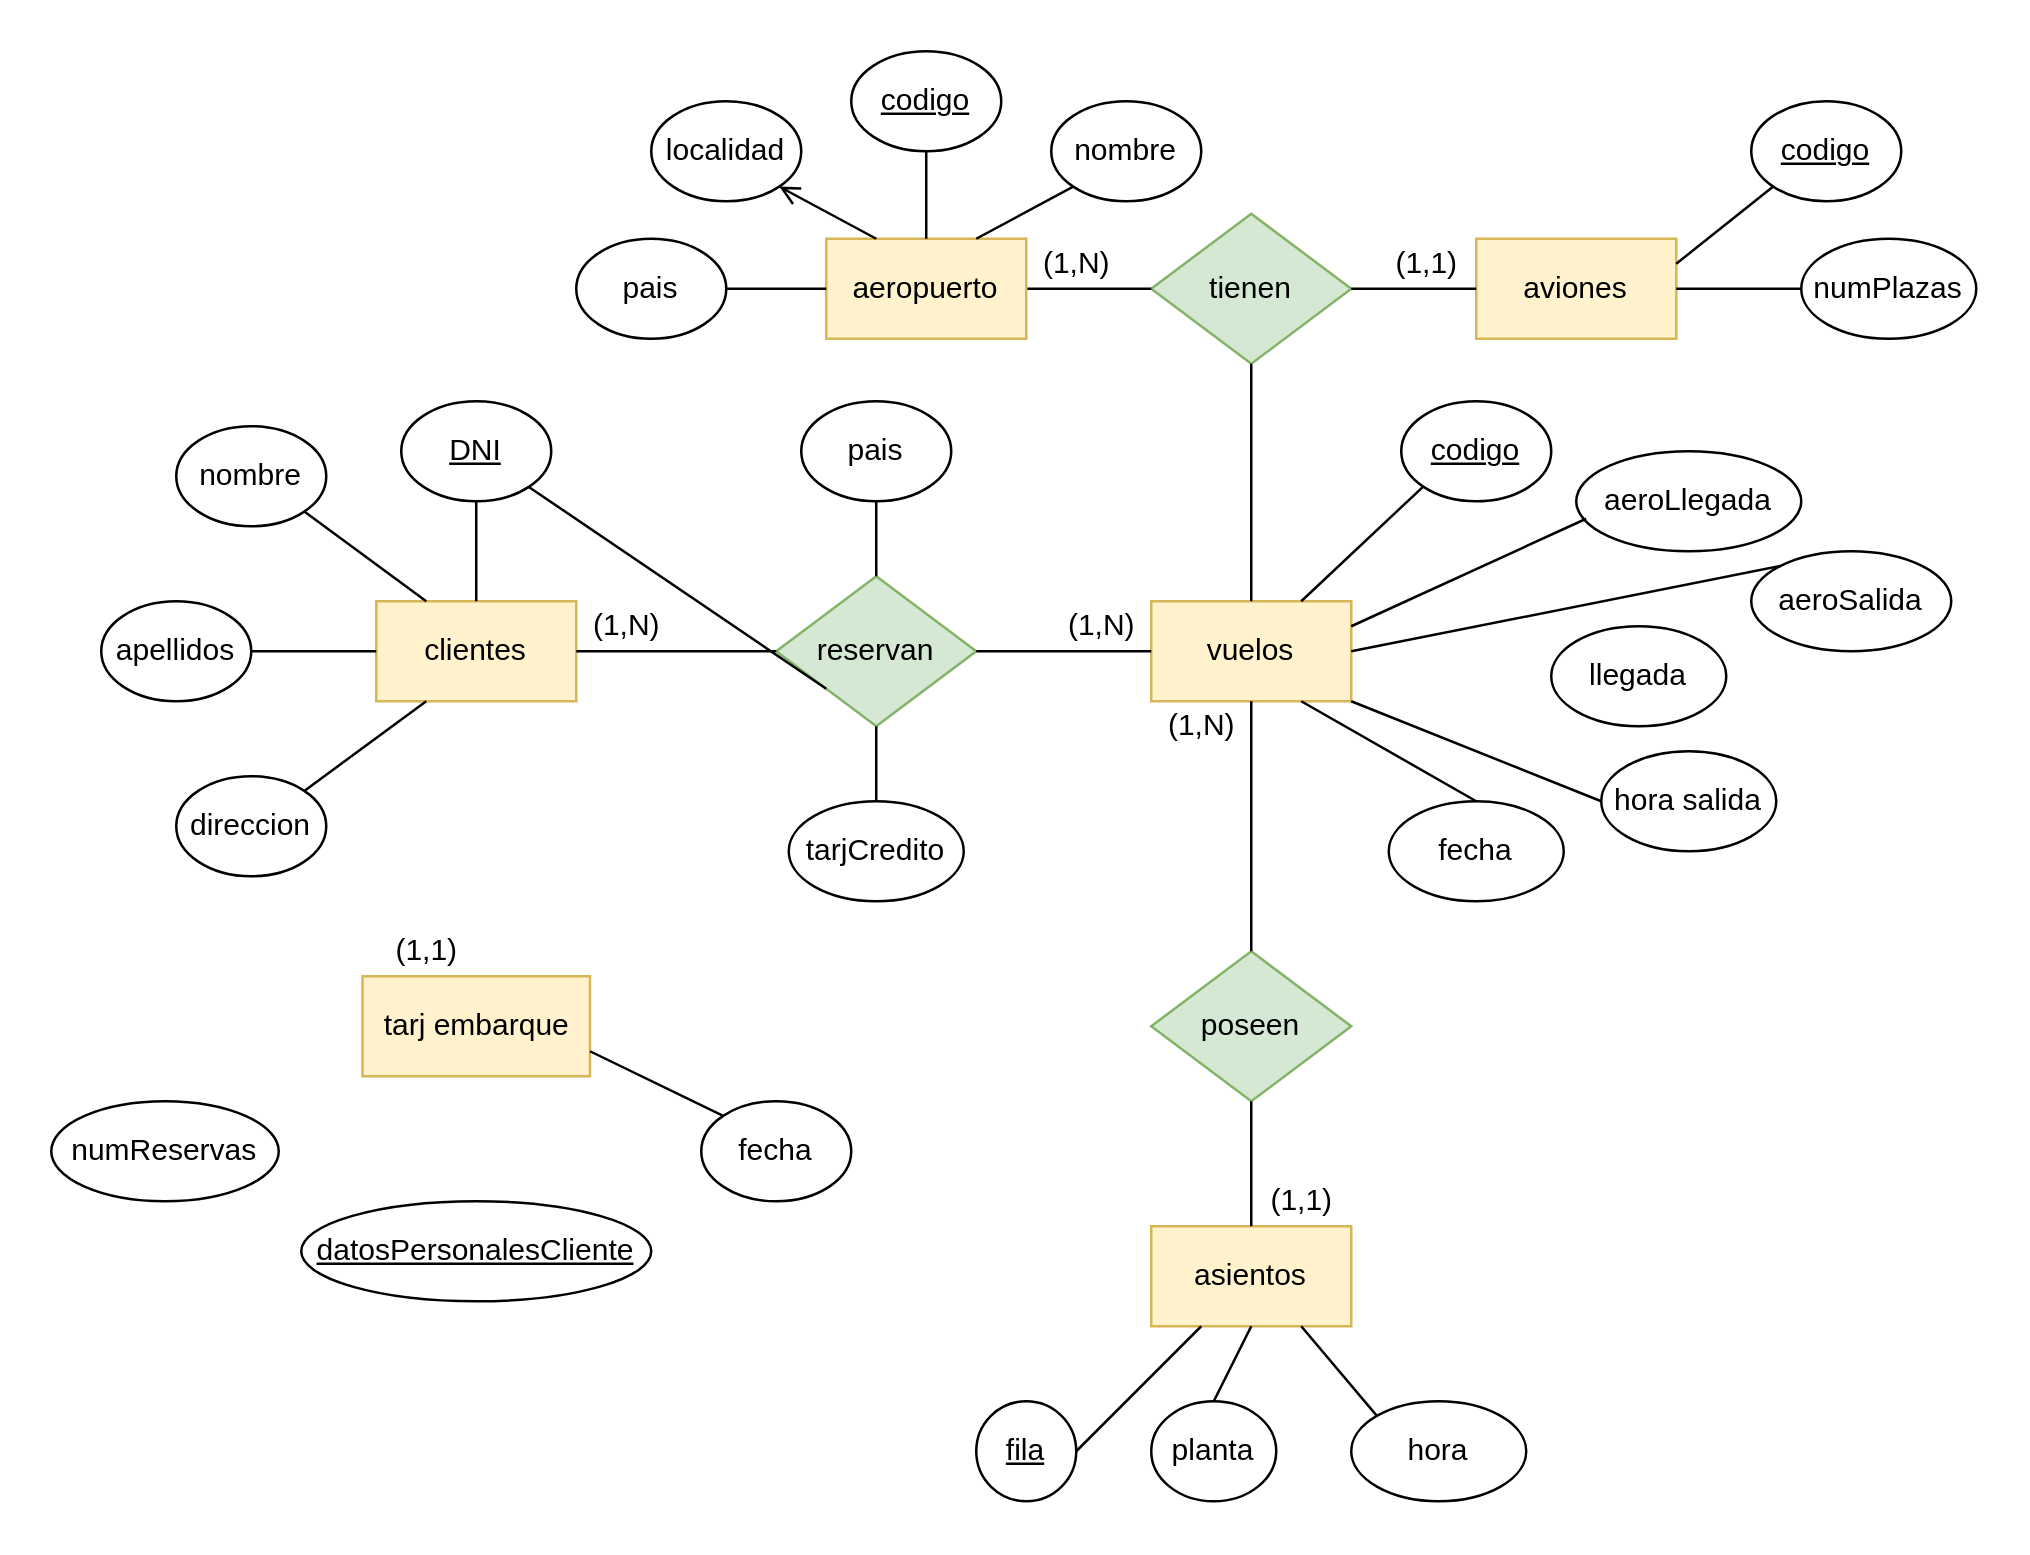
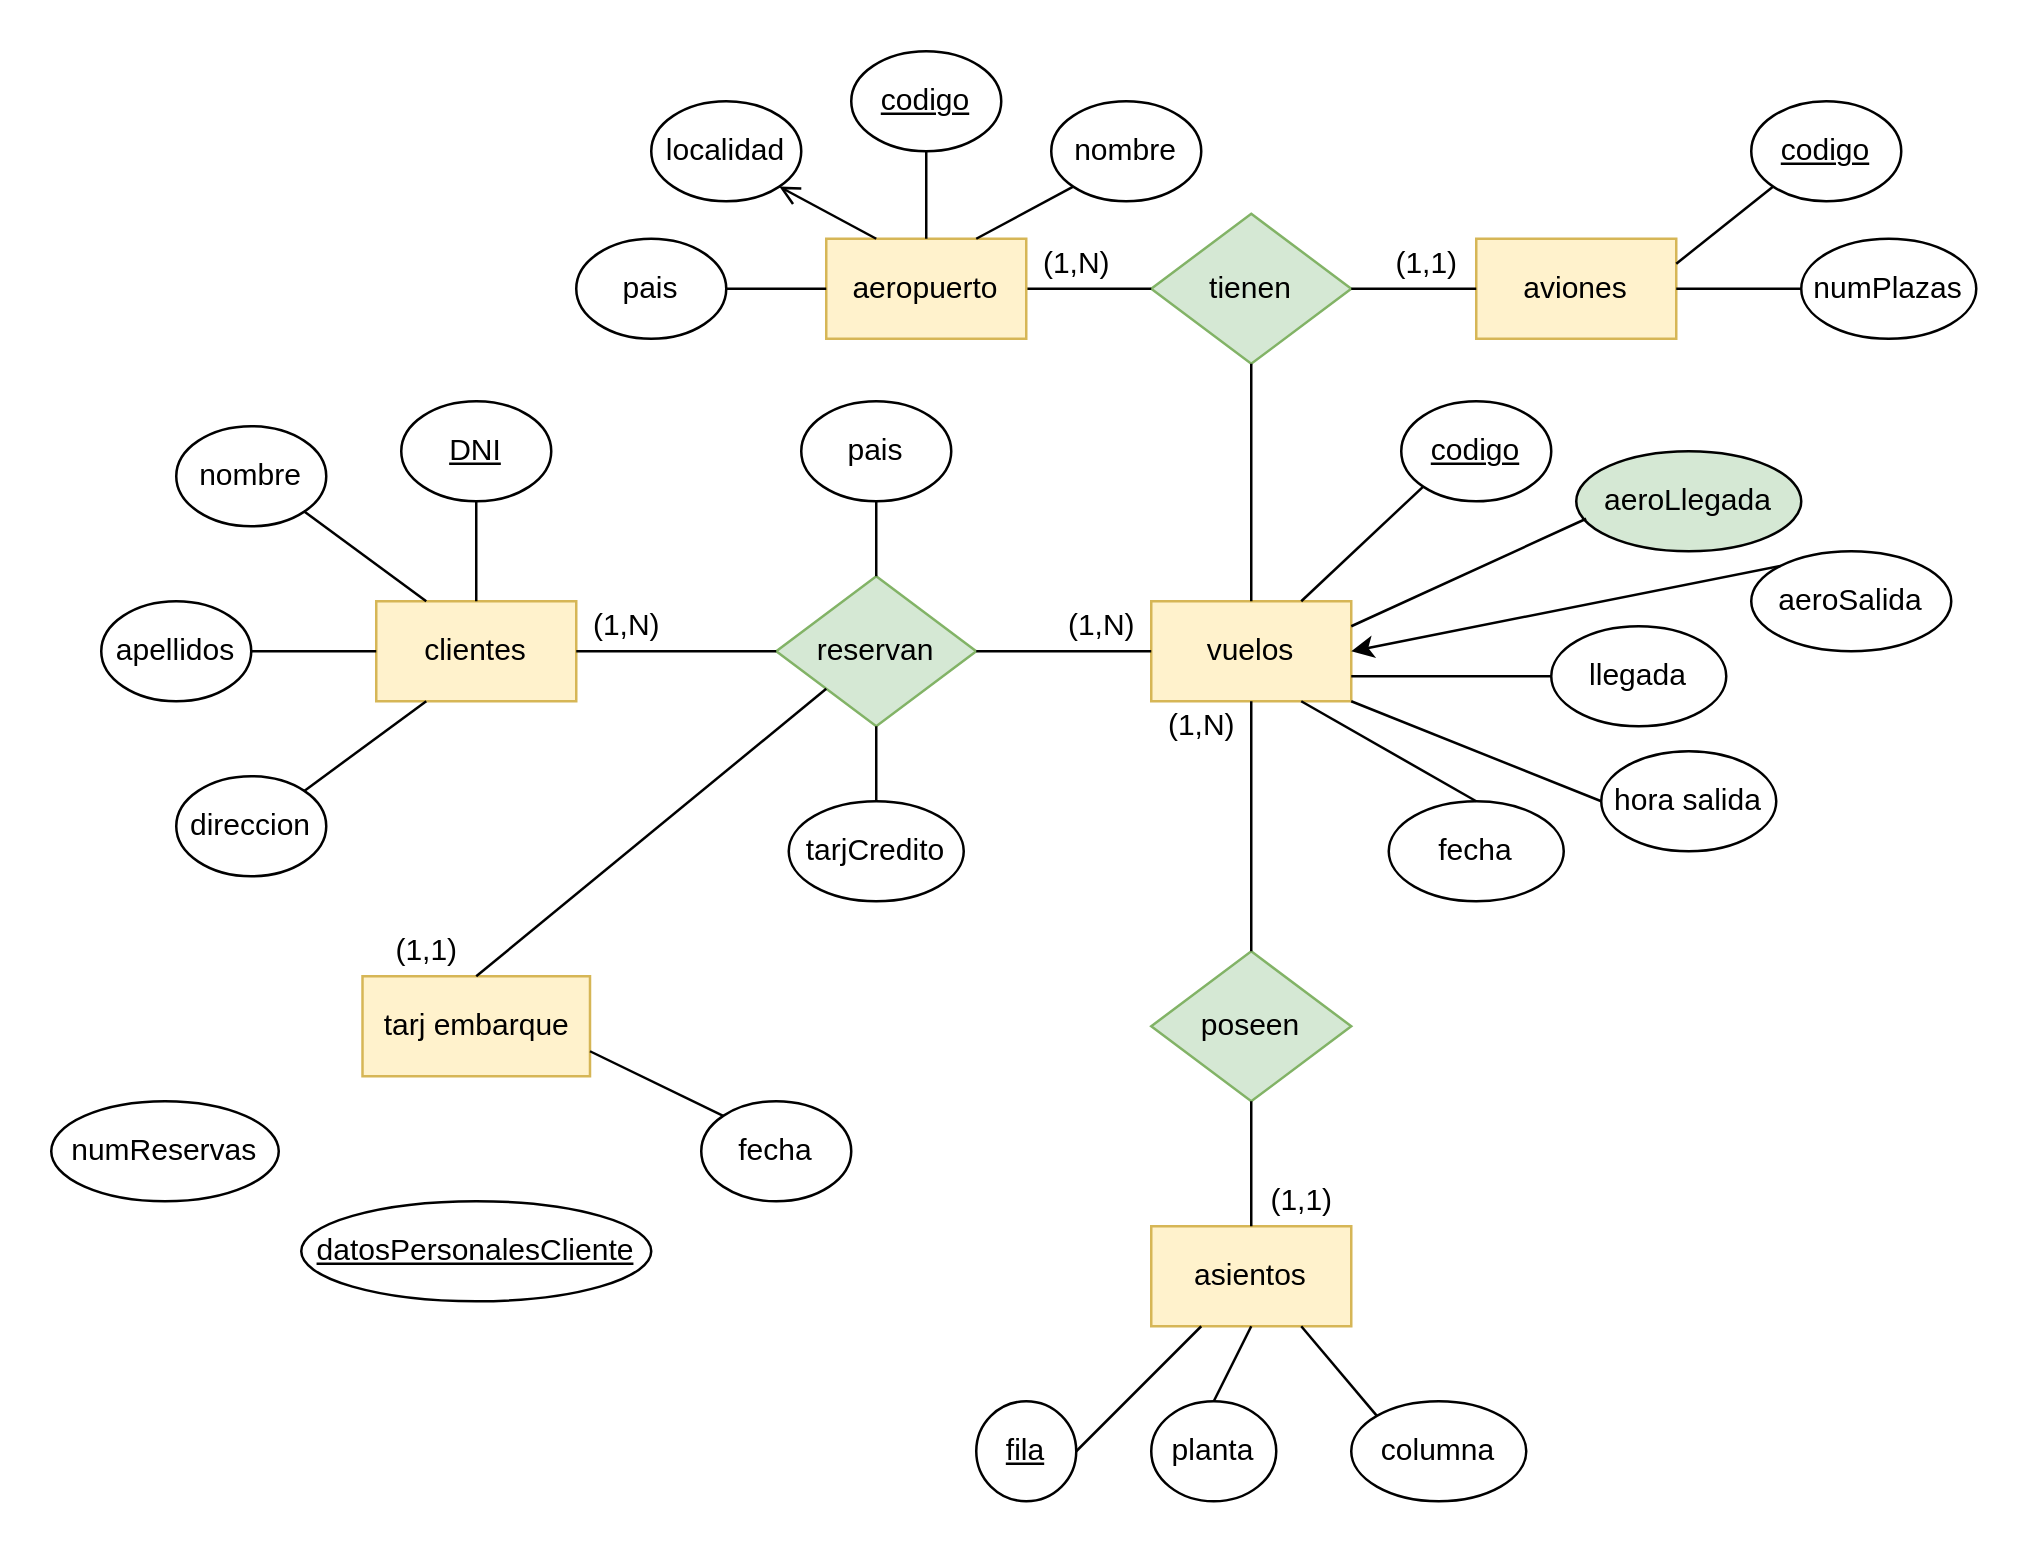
- <mxCell id="33" value="aeroLlegada" style="ellipse;whiteSpace=wrap;html=1;" vertex="1" parent="1"><mxGeometry x="630" y="180" width="90" height="40" as="geometry" /></mxCell>
+ <mxCell id="33" value="aeroLlegada" style="ellipse;whiteSpace=wrap;html=1;fillColor=#d5e8d4;" vertex="1" parent="1"><mxGeometry x="630" y="180" width="90" height="40" as="geometry" /></mxCell>
- <mxCell id="66" value="" style="endArrow=none;html=1;rounded=0;exitX=0;exitY=1;exitDx=0;exitDy=0;" edge="1" parent="1" source="51" target="60"><mxGeometry width="50" height="50" relative="1" as="geometry"><mxPoint x="540" y="420" as="sourcePoint" /><mxPoint x="540" y="320" as="targetPoint" /></mxGeometry></mxCell>
+ <mxCell id="66" value="" style="endArrow=none;html=1;rounded=0;entryX=0.5;entryY=0;entryDx=0;entryDy=0;exitX=0;exitY=1;exitDx=0;exitDy=0;" edge="1" parent="1" source="51" target="7"><mxGeometry width="50" height="50" relative="1" as="geometry"><mxPoint x="540" y="420" as="sourcePoint" /><mxPoint x="540" y="320" as="targetPoint" /></mxGeometry></mxCell>
- <mxCell id="37" value="" style="endArrow=none;html=1;rounded=0;entryX=1;entryY=0.5;entryDx=0;entryDy=0;exitX=0;exitY=0;exitDx=0;exitDy=0;" edge="1" parent="1" source="31" target="8"><mxGeometry width="50" height="50" relative="1" as="geometry"><mxPoint x="750" y="145" as="sourcePoint" /><mxPoint x="700" y="145" as="targetPoint" /></mxGeometry></mxCell>
+ <mxCell id="37" value="" style="endArrow=classic;html=1;rounded=0;entryX=1;entryY=0.5;entryDx=0;entryDy=0;exitX=0;exitY=0;exitDx=0;exitDy=0;" edge="1" parent="1" source="31" target="8"><mxGeometry width="50" height="50" relative="1" as="geometry"><mxPoint x="750" y="145" as="sourcePoint" /><mxPoint x="700" y="145" as="targetPoint" /></mxGeometry></mxCell>
+ <mxCell id="38" value="" style="endArrow=none;html=1;rounded=0;entryX=1;entryY=0.75;entryDx=0;entryDy=0;exitX=0;exitY=0.5;exitDx=0;exitDy=0;" edge="1" parent="1" source="30" target="8"><mxGeometry width="50" height="50" relative="1" as="geometry"><mxPoint x="760" y="155" as="sourcePoint" /><mxPoint x="710" y="155" as="targetPoint" /></mxGeometry></mxCell>
- <mxCell id="15" value="hora" style="ellipse;whiteSpace=wrap;html=1;" vertex="1" parent="1"><mxGeometry x="540" y="560" width="70" height="40" as="geometry" /></mxCell>
+ <mxCell id="15" value="columna" style="ellipse;whiteSpace=wrap;html=1;" vertex="1" parent="1"><mxGeometry x="540" y="560" width="70" height="40" as="geometry" /></mxCell>
